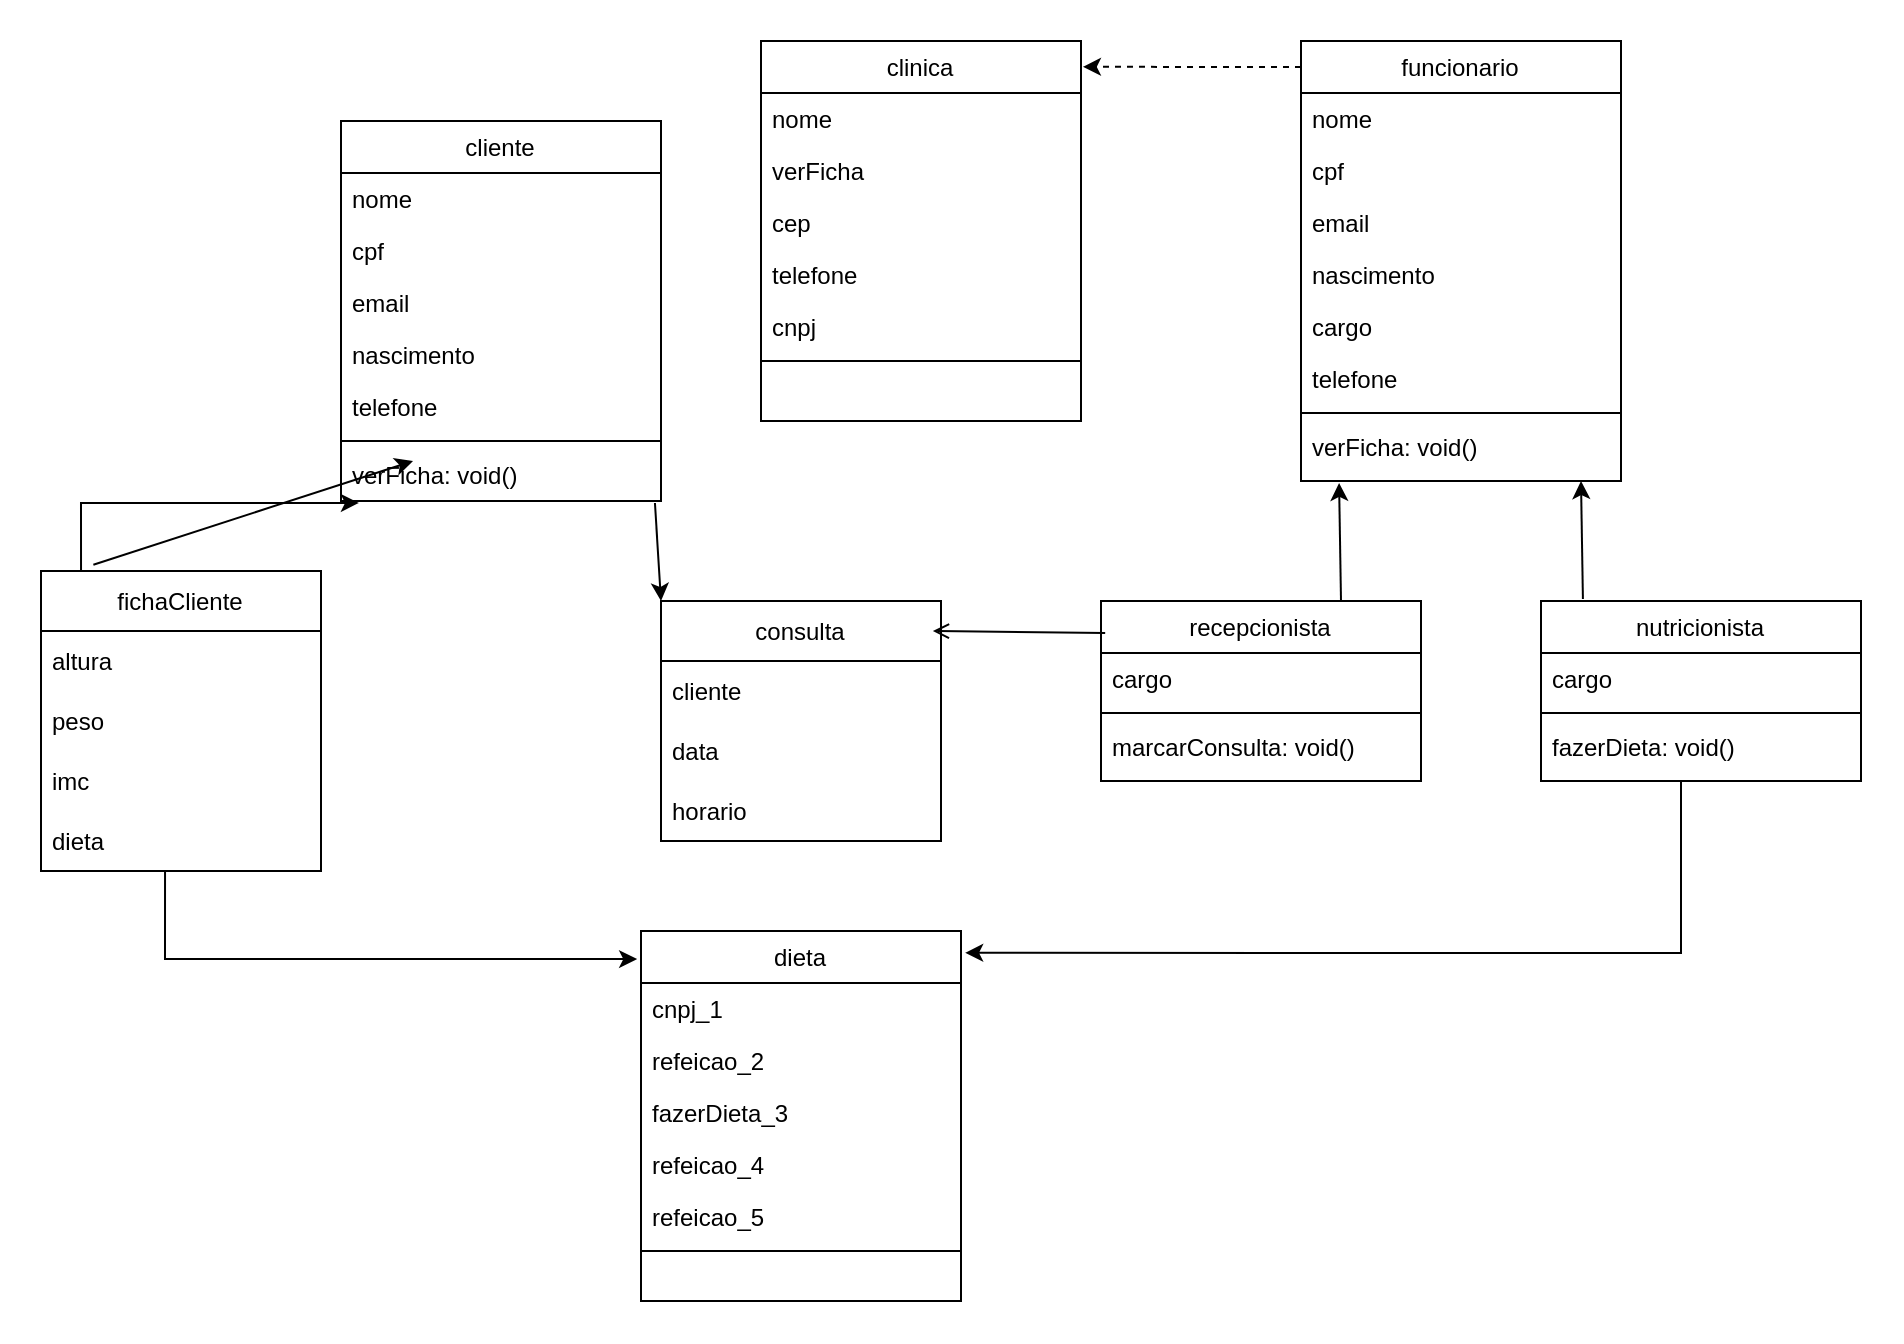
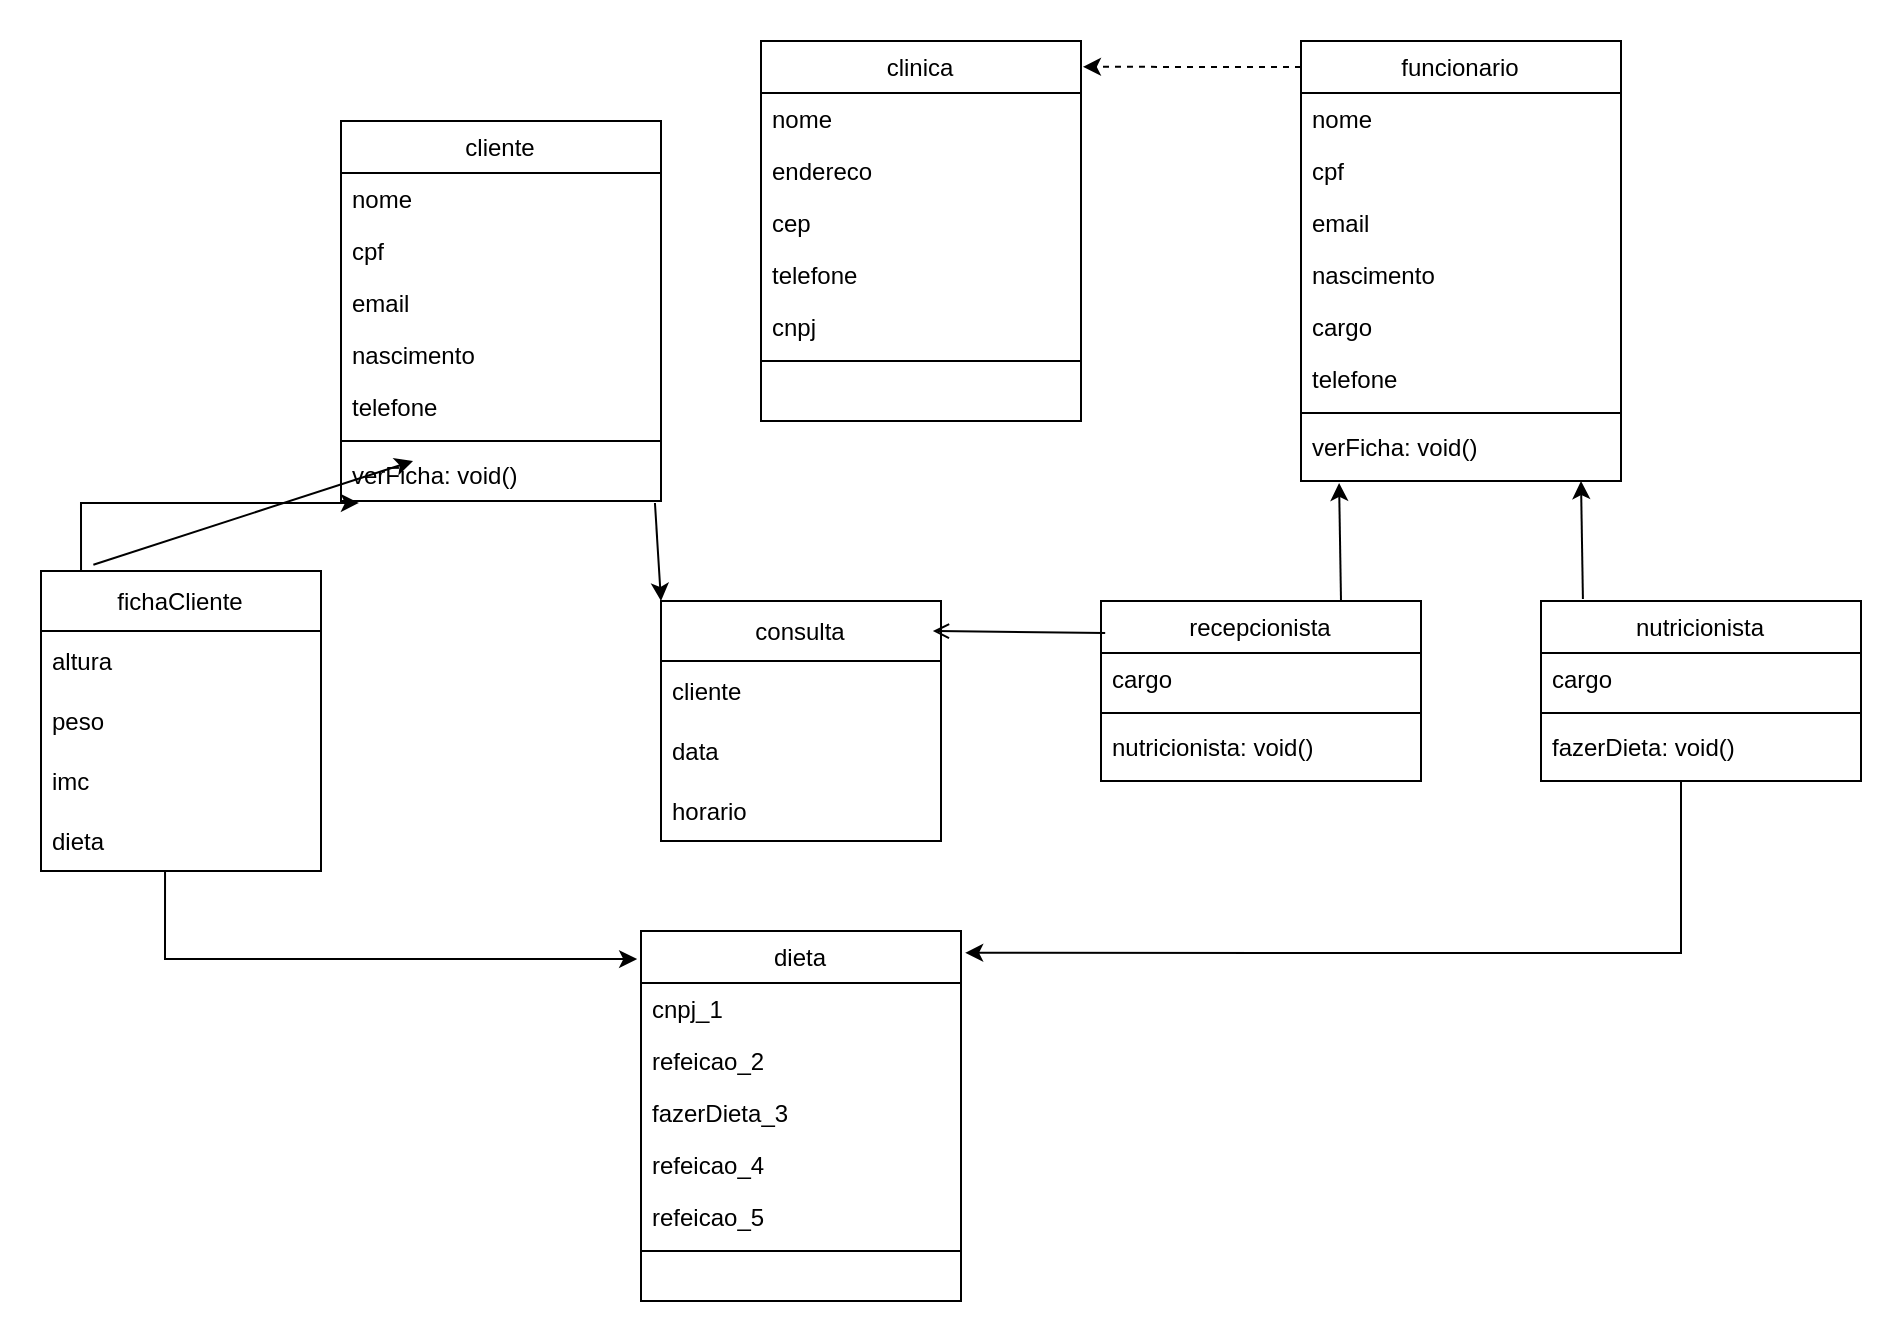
- <mxCell id="19" value="verFicha" style="text;align=left;verticalAlign=top;spacingLeft=4;spacingRight=4;overflow=hidden;rotatable=0;points=[[0,0.5],[1,0.5]];portConstraint=eastwest;rounded=0;shadow=0;html=0;" vertex="1" parent="17"><mxGeometry y="52" width="160" height="26" as="geometry" /></mxCell>
+ <mxCell id="19" value="endereco" style="text;align=left;verticalAlign=top;spacingLeft=4;spacingRight=4;overflow=hidden;rotatable=0;points=[[0,0.5],[1,0.5]];portConstraint=eastwest;rounded=0;shadow=0;html=0;" vertex="1" parent="17"><mxGeometry y="52" width="160" height="26" as="geometry" /></mxCell>
- <mxCell id="42" value="marcarConsulta: void()" style="text;align=left;verticalAlign=top;spacingLeft=4;spacingRight=4;overflow=hidden;rotatable=0;points=[[0,0.5],[1,0.5]];portConstraint=eastwest;" vertex="1" parent="39"><mxGeometry y="60" width="160" height="26" as="geometry" /></mxCell>
+ <mxCell id="42" value="nutricionista: void()" style="text;align=left;verticalAlign=top;spacingLeft=4;spacingRight=4;overflow=hidden;rotatable=0;points=[[0,0.5],[1,0.5]];portConstraint=eastwest;" vertex="1" parent="39"><mxGeometry y="60" width="160" height="26" as="geometry" /></mxCell>
